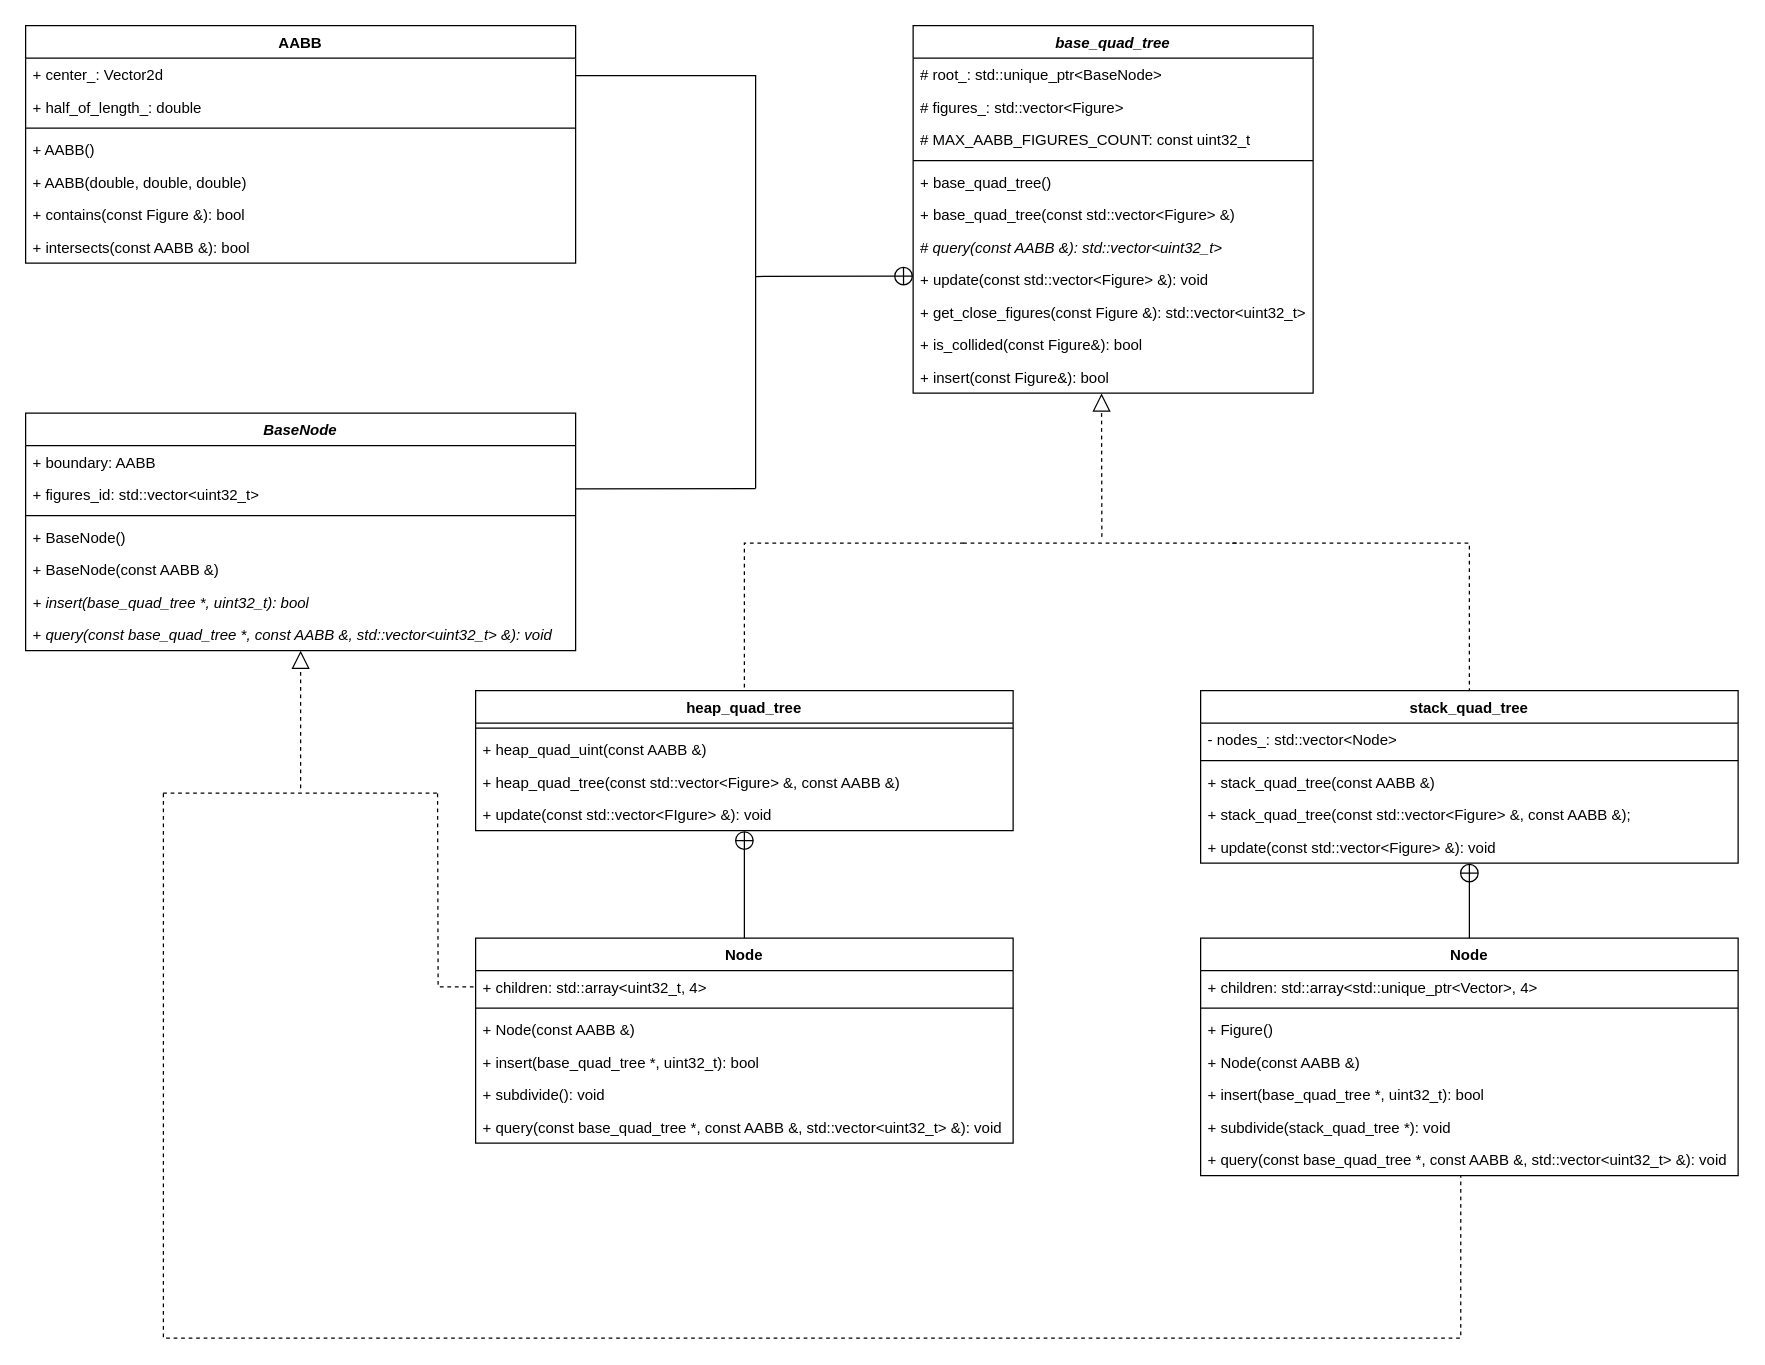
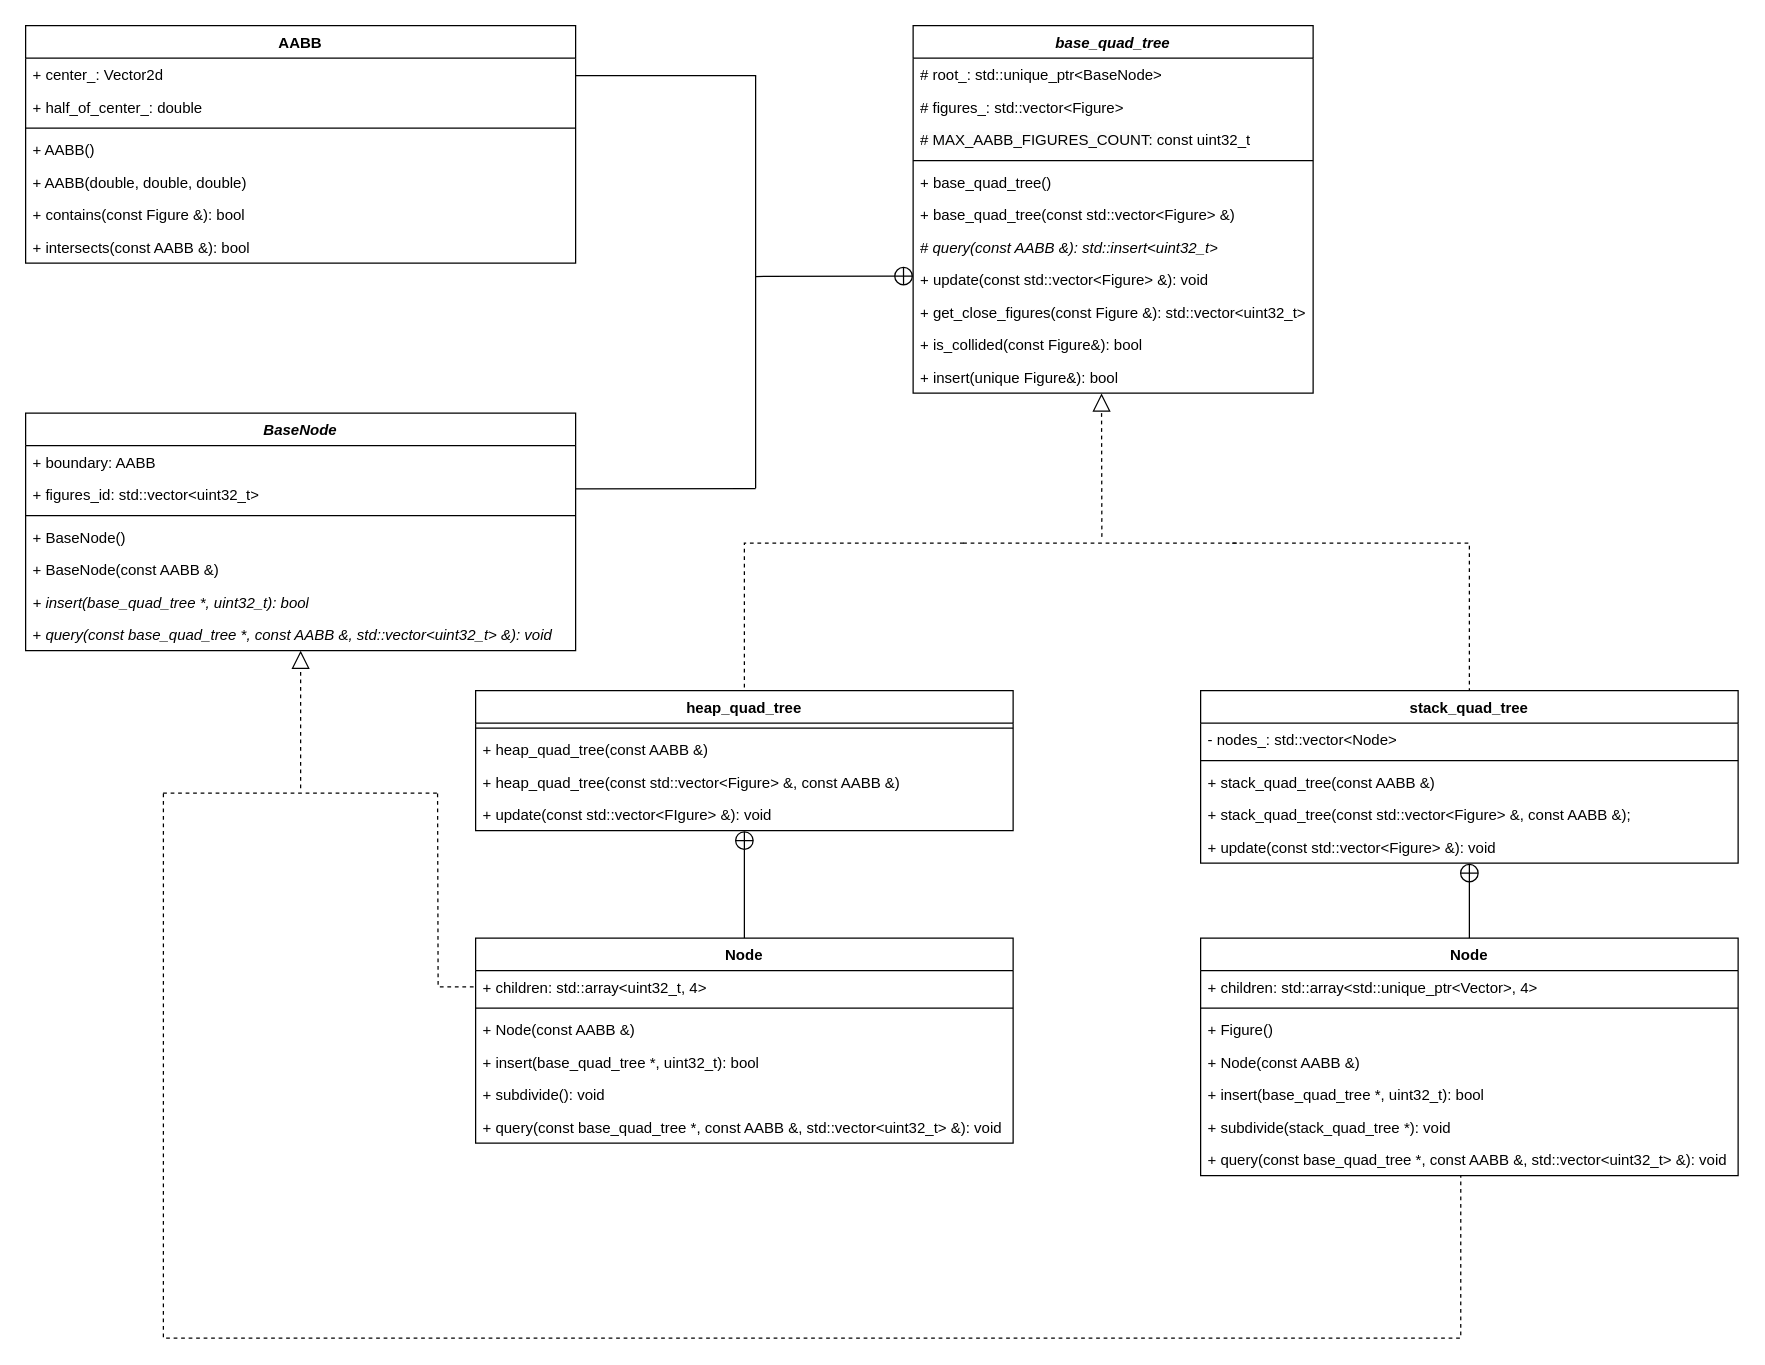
- <mxCell id="36" value="+&amp;nbsp;half_of_length_: double" style="text;strokeColor=none;fillColor=none;align=left;verticalAlign=top;spacingLeft=4;spacingRight=4;overflow=hidden;rotatable=0;points=[[0,0.5],[1,0.5]];portConstraint=eastwest;whiteSpace=wrap;html=1;" vertex="1" parent="34"><mxGeometry y="52" width="440" height="26" as="geometry" /></mxCell>
+ <mxCell id="36" value="+&amp;nbsp;half_of_center_: double" style="text;strokeColor=none;fillColor=none;align=left;verticalAlign=top;spacingLeft=4;spacingRight=4;overflow=hidden;rotatable=0;points=[[0,0.5],[1,0.5]];portConstraint=eastwest;whiteSpace=wrap;html=1;" vertex="1" parent="34"><mxGeometry y="52" width="440" height="26" as="geometry" /></mxCell>
- <mxCell id="9" value="# &lt;i&gt;query(const AABB &amp;amp;):&amp;nbsp;std::vector&amp;lt;uint32_t&amp;gt;&lt;/i&gt;" style="text;strokeColor=none;fillColor=none;align=left;verticalAlign=top;spacingLeft=4;spacingRight=4;overflow=hidden;rotatable=0;points=[[0,0.5],[1,0.5]];portConstraint=eastwest;whiteSpace=wrap;html=1;" vertex="1" parent="2"><mxGeometry y="164" width="320" height="26" as="geometry" /></mxCell>
+ <mxCell id="9" value="# &lt;i&gt;query(const AABB &amp;amp;):&amp;nbsp;std::insert&amp;lt;uint32_t&amp;gt;&lt;/i&gt;" style="text;strokeColor=none;fillColor=none;align=left;verticalAlign=top;spacingLeft=4;spacingRight=4;overflow=hidden;rotatable=0;points=[[0,0.5],[1,0.5]];portConstraint=eastwest;whiteSpace=wrap;html=1;" vertex="1" parent="2"><mxGeometry y="164" width="320" height="26" as="geometry" /></mxCell>
- <mxCell id="13" value="+ insert(const Figure&amp;amp;): bool" style="text;strokeColor=none;fillColor=none;align=left;verticalAlign=top;spacingLeft=4;spacingRight=4;overflow=hidden;rotatable=0;points=[[0,0.5],[1,0.5]];portConstraint=eastwest;whiteSpace=wrap;html=1;" vertex="1" parent="2"><mxGeometry y="268" width="320" height="26" as="geometry" /></mxCell>
+ <mxCell id="13" value="+ insert(unique Figure&amp;amp;): bool" style="text;strokeColor=none;fillColor=none;align=left;verticalAlign=top;spacingLeft=4;spacingRight=4;overflow=hidden;rotatable=0;points=[[0,0.5],[1,0.5]];portConstraint=eastwest;whiteSpace=wrap;html=1;" vertex="1" parent="2"><mxGeometry y="268" width="320" height="26" as="geometry" /></mxCell>
- <mxCell id="16" value="+&amp;nbsp;heap_quad_uint(const AABB &amp;amp;)" style="text;strokeColor=none;fillColor=none;align=left;verticalAlign=top;spacingLeft=4;spacingRight=4;overflow=hidden;rotatable=0;points=[[0,0.5],[1,0.5]];portConstraint=eastwest;whiteSpace=wrap;html=1;" vertex="1" parent="14"><mxGeometry y="34" width="430" height="26" as="geometry" /></mxCell>
+ <mxCell id="16" value="+&amp;nbsp;heap_quad_tree(const AABB &amp;amp;)" style="text;strokeColor=none;fillColor=none;align=left;verticalAlign=top;spacingLeft=4;spacingRight=4;overflow=hidden;rotatable=0;points=[[0,0.5],[1,0.5]];portConstraint=eastwest;whiteSpace=wrap;html=1;" vertex="1" parent="14"><mxGeometry y="34" width="430" height="26" as="geometry" /></mxCell>
